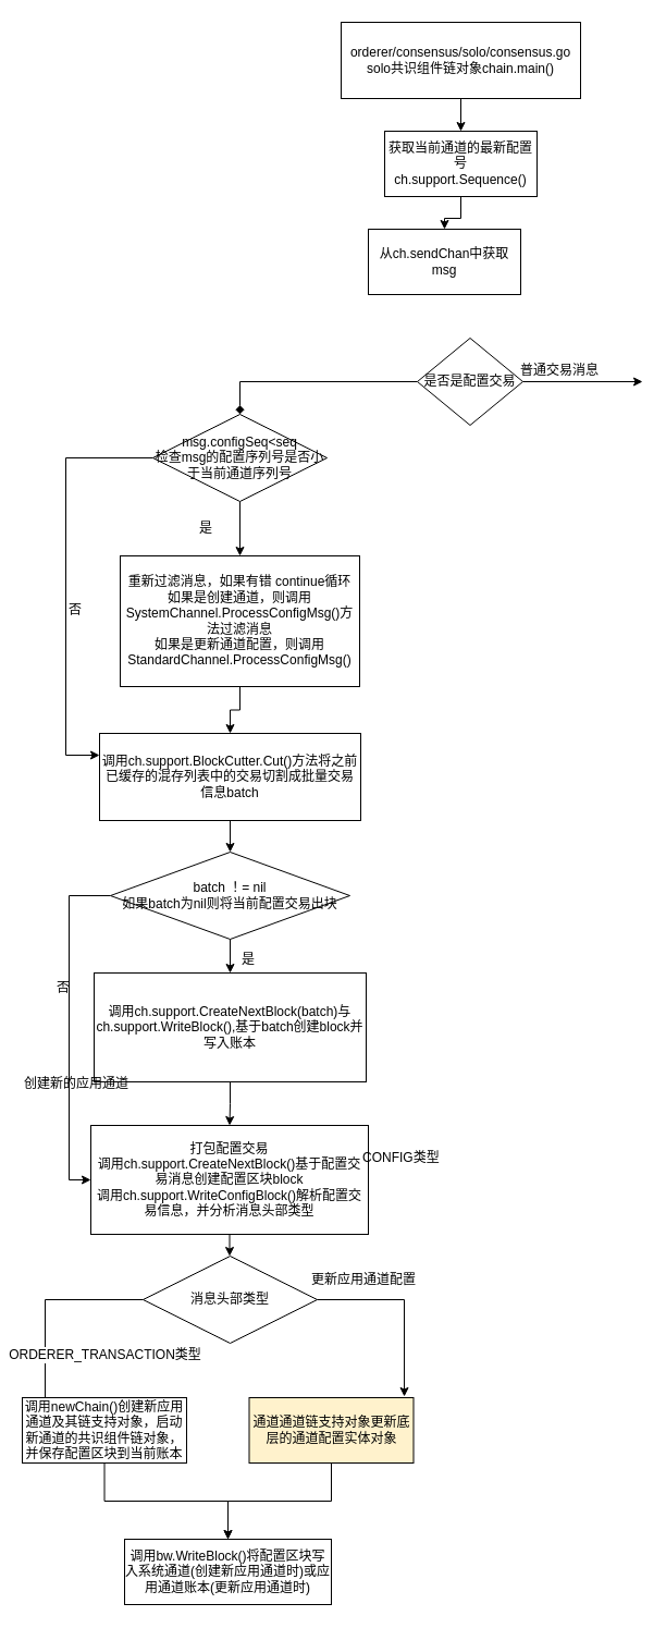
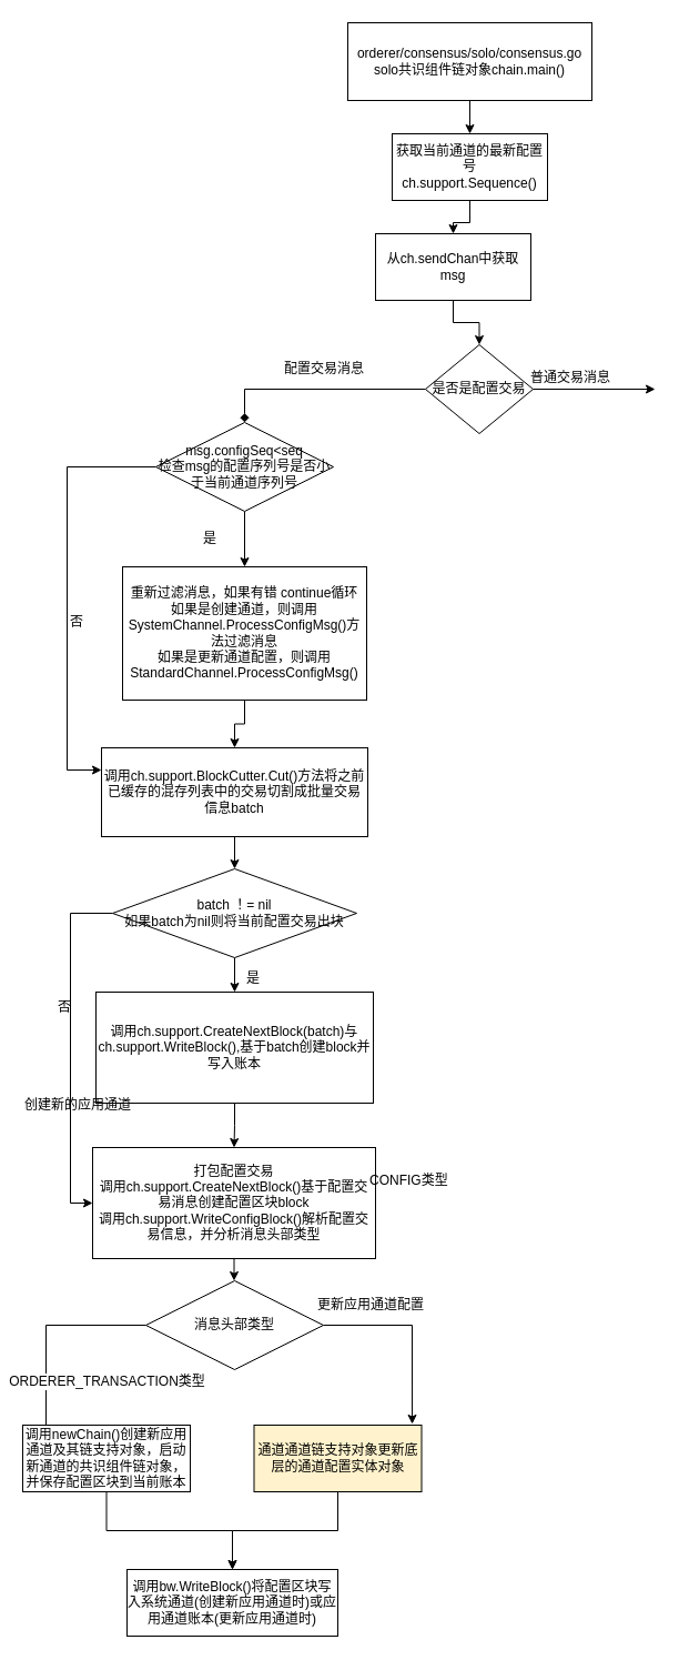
+ <mxCell id="6" value="" style="edgeStyle=orthogonalEdgeStyle;rounded=0;orthogonalLoop=1;jettySize=auto;html=1;" edge="1" parent="1" source="7" target="9"><mxGeometry relative="1" as="geometry" /></mxCell>
+ <mxCell id="40" value="配置交易消息" style="text;html=1;resizable=0;points=[];autosize=1;align=left;verticalAlign=top;spacingTop=-4;" vertex="1" parent="1"><mxGeometry x="254" y="322" width="90" height="20" as="geometry" /></mxCell>
